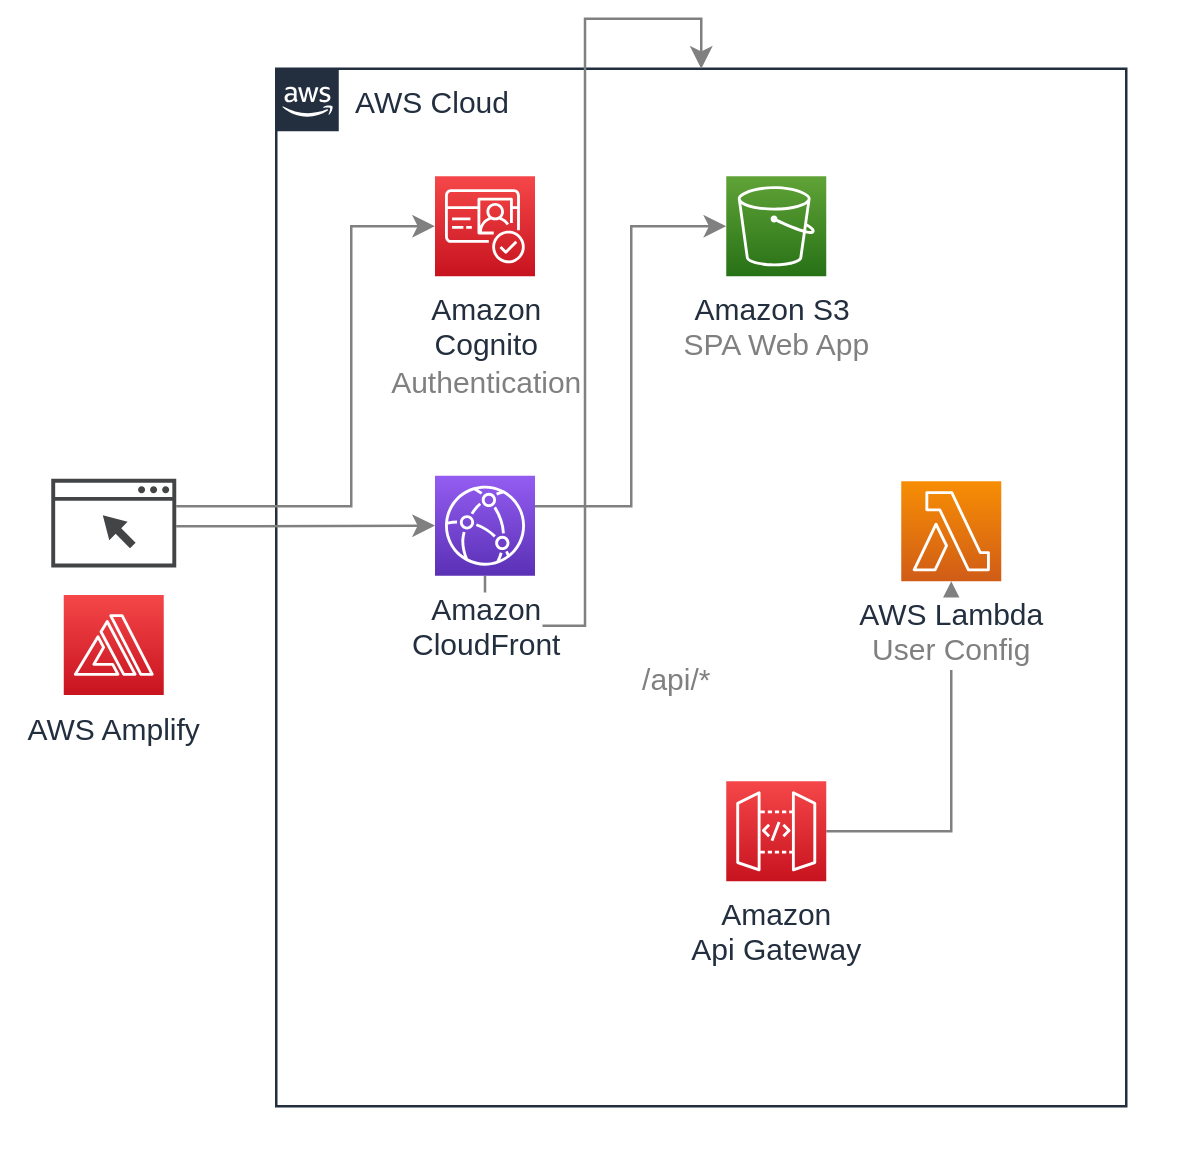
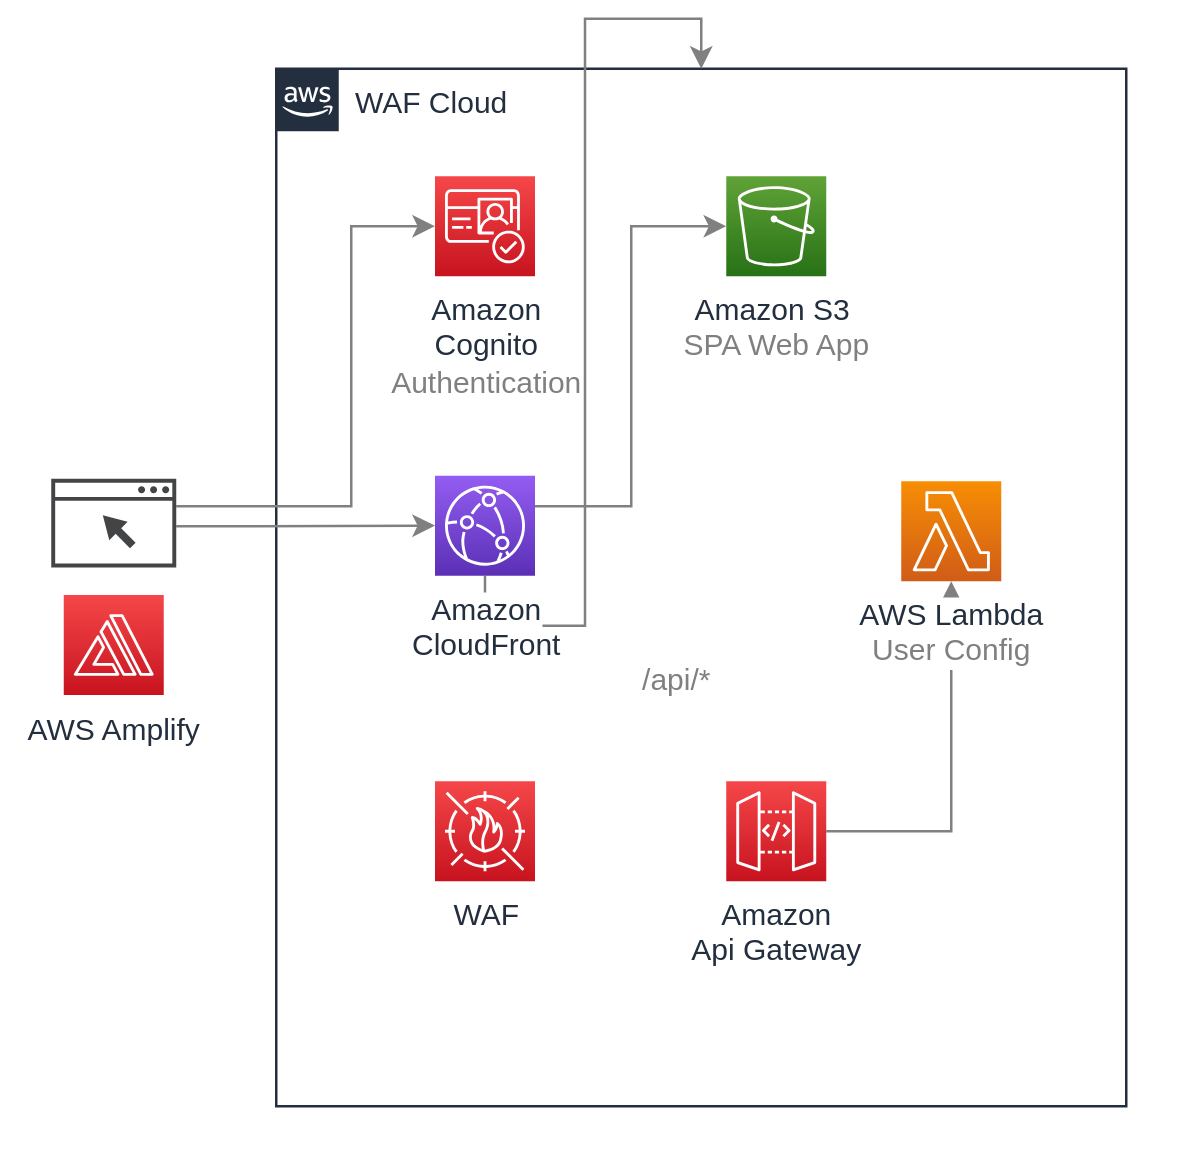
- <mxCell id="2" value="AWS Cloud" style="points=[[0,0],[0.25,0],[0.5,0],[0.75,0],[1,0],[1,0.25],[1,0.5],[1,0.75],[1,1],[0.75,1],[0.5,1],[0.25,1],[0,1],[0,0.75],[0,0.5],[0,0.25]];outlineConnect=0;gradientColor=none;html=1;whiteSpace=wrap;fontSize=12;fontStyle=0;shape=mxgraph.aws4.group;grIcon=mxgraph.aws4.group_aws_cloud_alt;strokeColor=#232F3E;fillColor=none;verticalAlign=top;align=left;spacingLeft=30;fontColor=#232F3E;dashed=0;" parent="1" vertex="1"><mxGeometry x="110" y="20" width="340" height="415" as="geometry" /></mxCell>
+ <mxCell id="2" value="WAF Cloud" style="points=[[0,0],[0.25,0],[0.5,0],[0.75,0],[1,0],[1,0.25],[1,0.5],[1,0.75],[1,1],[0.75,1],[0.5,1],[0.25,1],[0,1],[0,0.75],[0,0.5],[0,0.25]];outlineConnect=0;gradientColor=none;html=1;whiteSpace=wrap;fontSize=12;fontStyle=0;shape=mxgraph.aws4.group;grIcon=mxgraph.aws4.group_aws_cloud_alt;strokeColor=#232F3E;fillColor=none;verticalAlign=top;align=left;spacingLeft=30;fontColor=#232F3E;dashed=0;" parent="1" vertex="1"><mxGeometry x="110" y="20" width="340" height="415" as="geometry" /></mxCell>
+ <mxCell id="16" value="WAF" style="sketch=0;points=[[0,0,0],[0.25,0,0],[0.5,0,0],[0.75,0,0],[1,0,0],[0,1,0],[0.25,1,0],[0.5,1,0],[0.75,1,0],[1,1,0],[0,0.25,0],[0,0.5,0],[0,0.75,0],[1,0.25,0],[1,0.5,0],[1,0.75,0]];outlineConnect=0;fontColor=#232F3E;gradientColor=#F54749;gradientDirection=north;fillColor=#C7131F;strokeColor=#ffffff;dashed=0;verticalLabelPosition=bottom;verticalAlign=top;align=center;html=1;fontSize=12;fontStyle=0;aspect=fixed;shape=mxgraph.aws4.resourceIcon;resIcon=mxgraph.aws4.waf;" vertex="1" parent="1"><mxGeometry x="173.5" y="305" width="40" height="40" as="geometry" /></mxCell>
